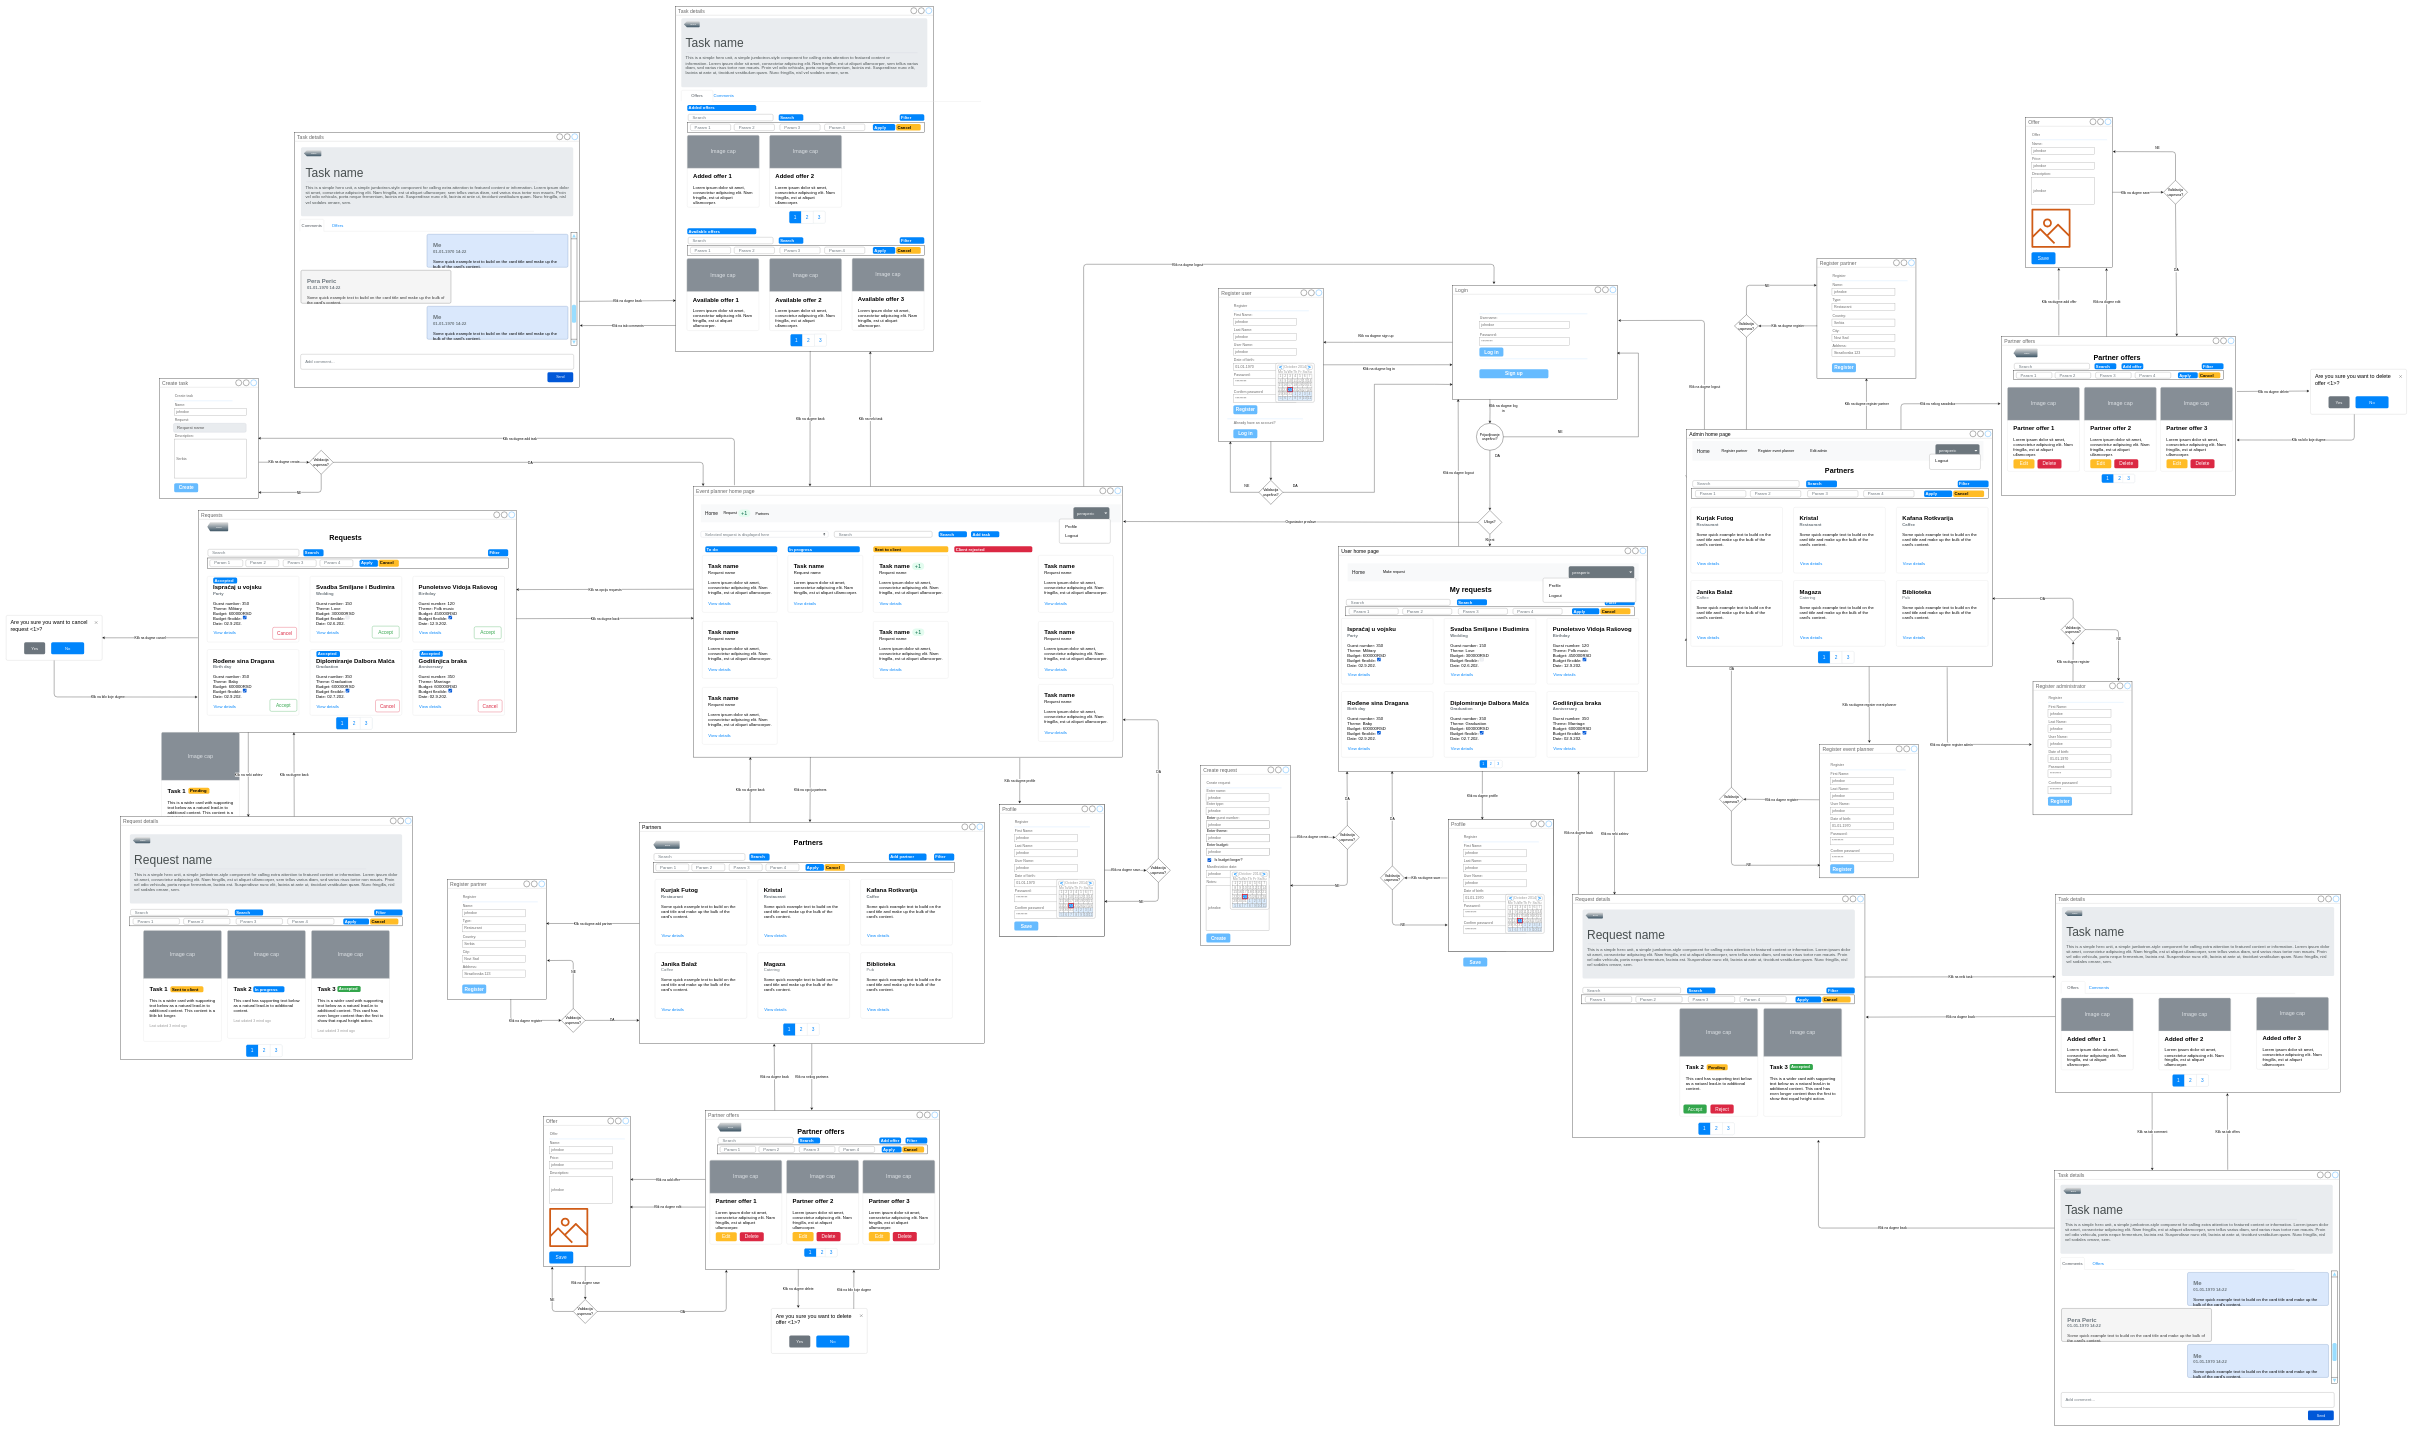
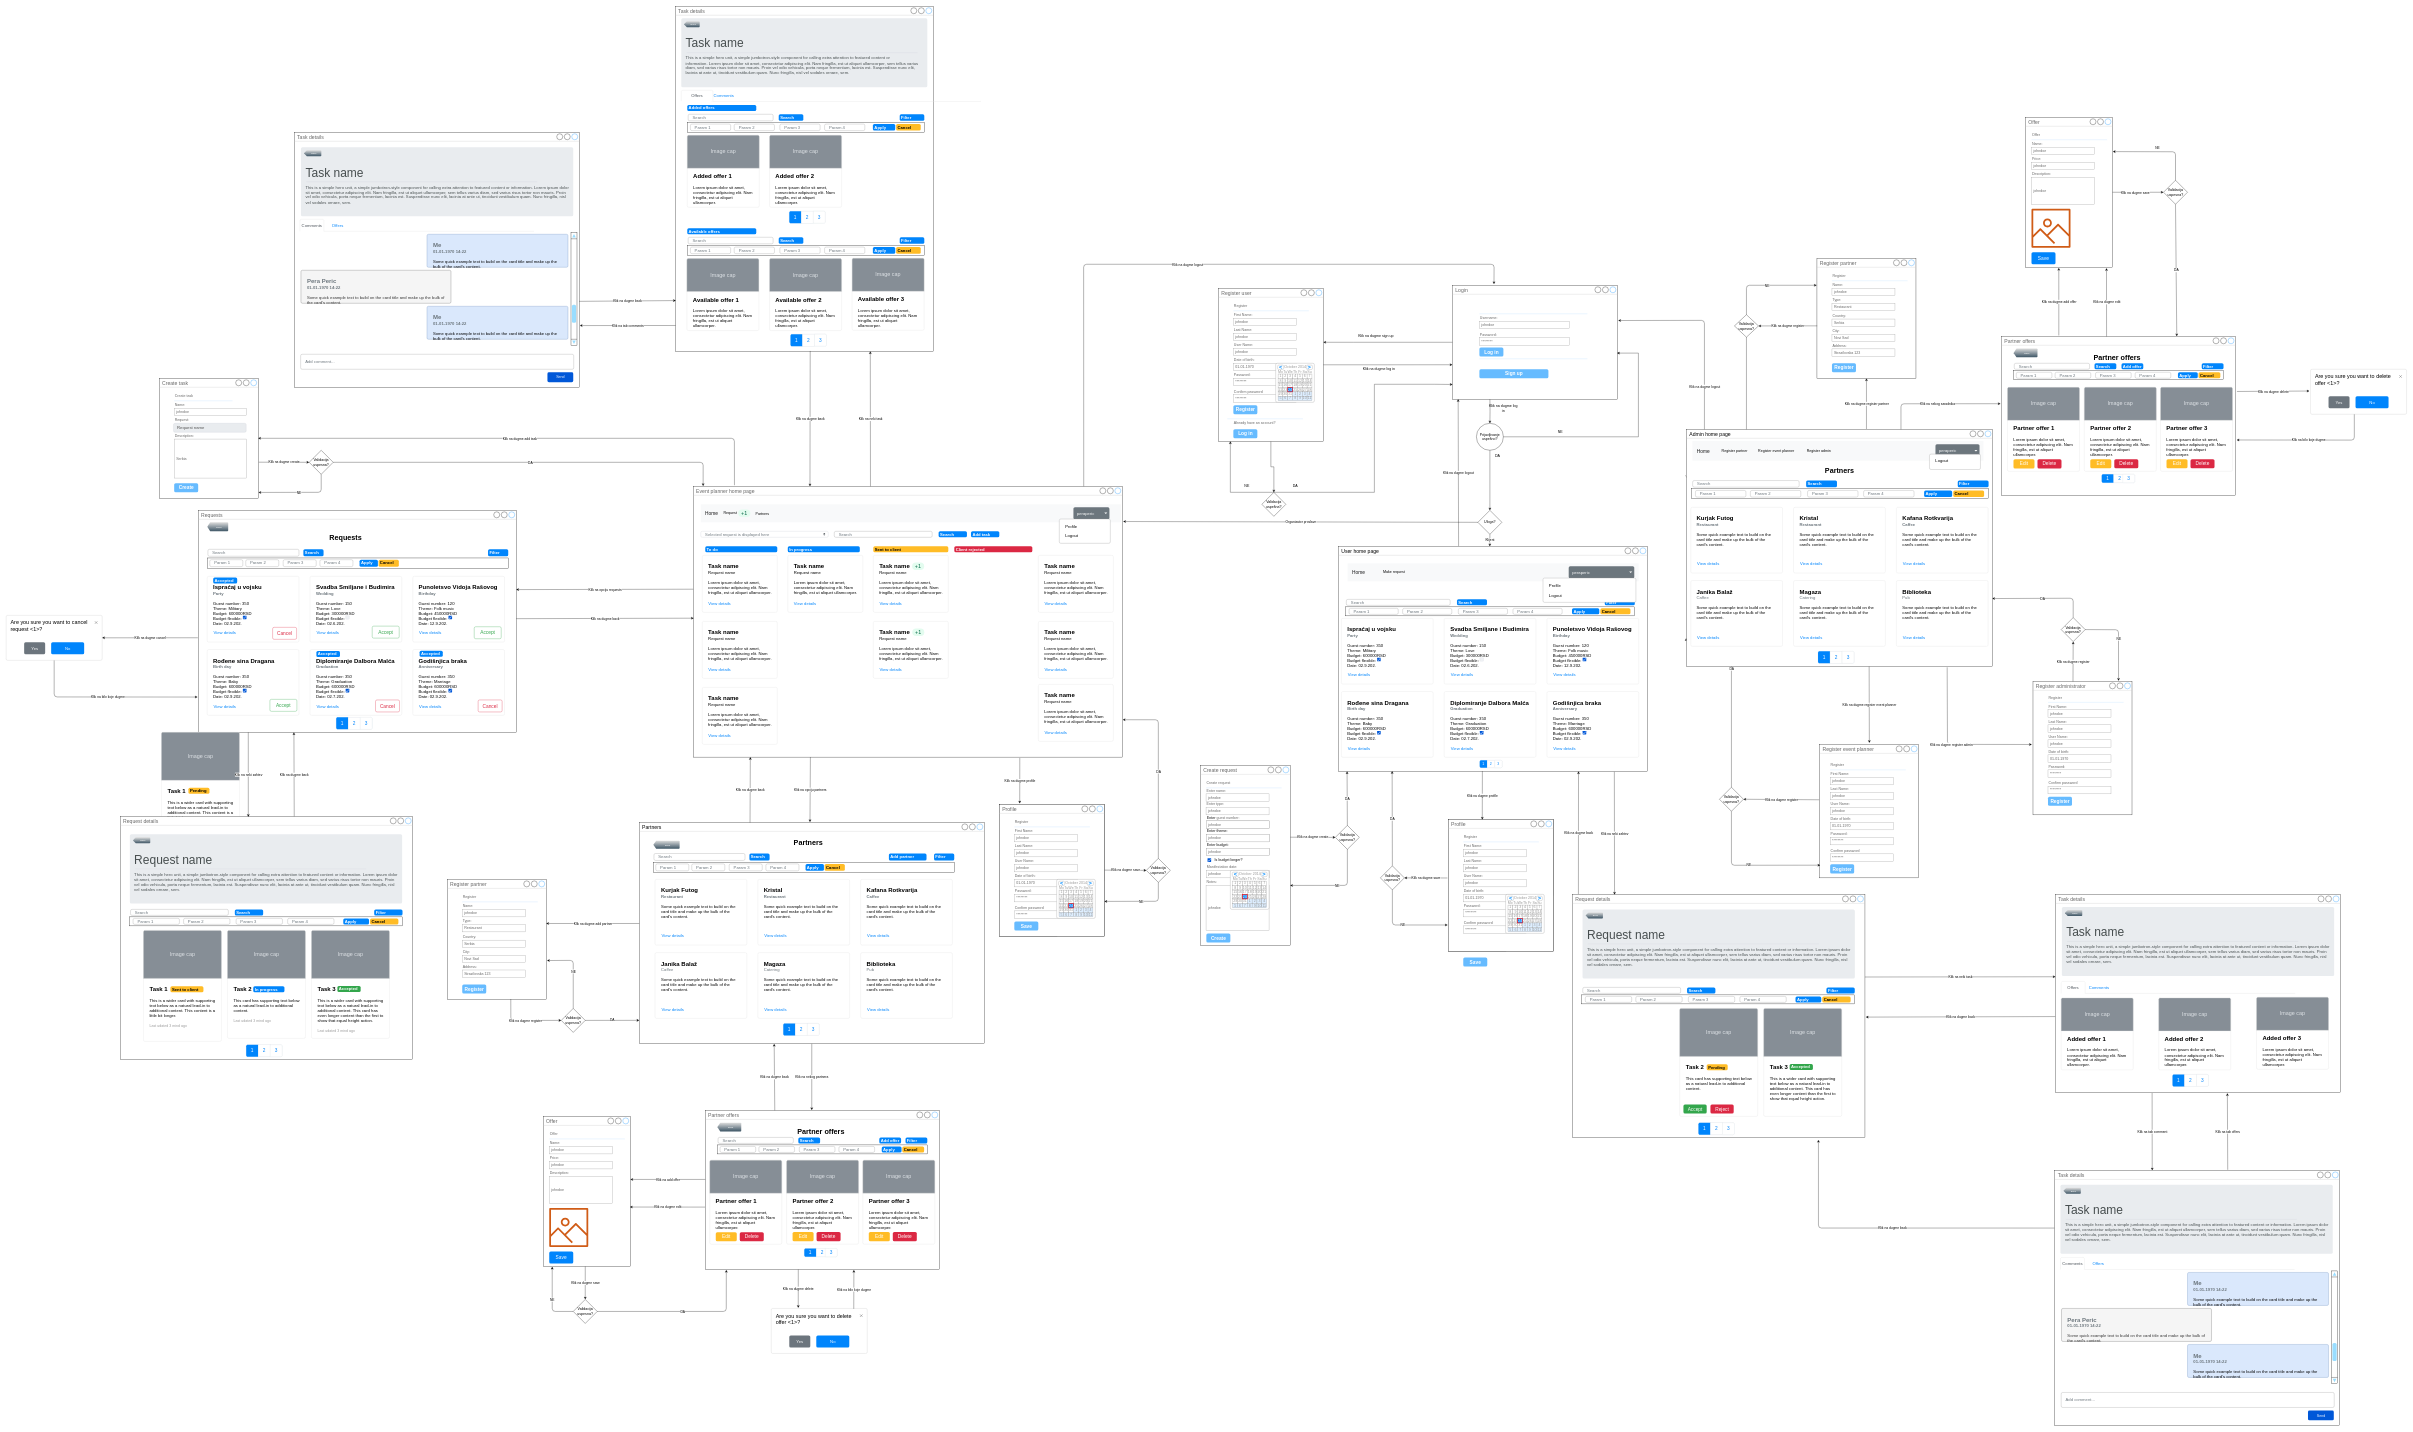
- <mxCell id="998" value="Edit admin" style="text;html=1;align=center;verticalAlign=middle;resizable=0;points=[];autosize=1;strokeColor=none;" parent="1" vertex="1"><mxGeometry x="6011.408" y="1490.59" width="100" height="20" as="geometry" /></mxCell>
+ <mxCell id="998" value="Register admin" style="text;html=1;align=center;verticalAlign=middle;resizable=0;points=[];autosize=1;strokeColor=none;" parent="1" vertex="1"><mxGeometry x="6011.408" y="1490.59" width="100" height="20" as="geometry" /></mxCell>
- <mxCell id="105" value="Validacija uspešna?" style="rhombus;whiteSpace=wrap;html=1;" parent="1" vertex="1"><mxGeometry x="4195" y="1600" width="80" height="80" as="geometry" /></mxCell>
+ <mxCell id="105" value="Validacija uspešna?" style="rhombus;whiteSpace=wrap;html=1;" parent="1" vertex="1"><mxGeometry x="4205" y="1640" width="80" height="80" as="geometry" /></mxCell>
- <mxCell id="1081" value="My requests" style="text;strokeColor=none;fillColor=none;html=1;fontSize=24;fontStyle=1;verticalAlign=middle;align=center;" vertex="1" parent="1"><mxGeometry x="4840.005" y="1944.002" width="122.353" height="44.066" as="geometry" /></mxCell>
